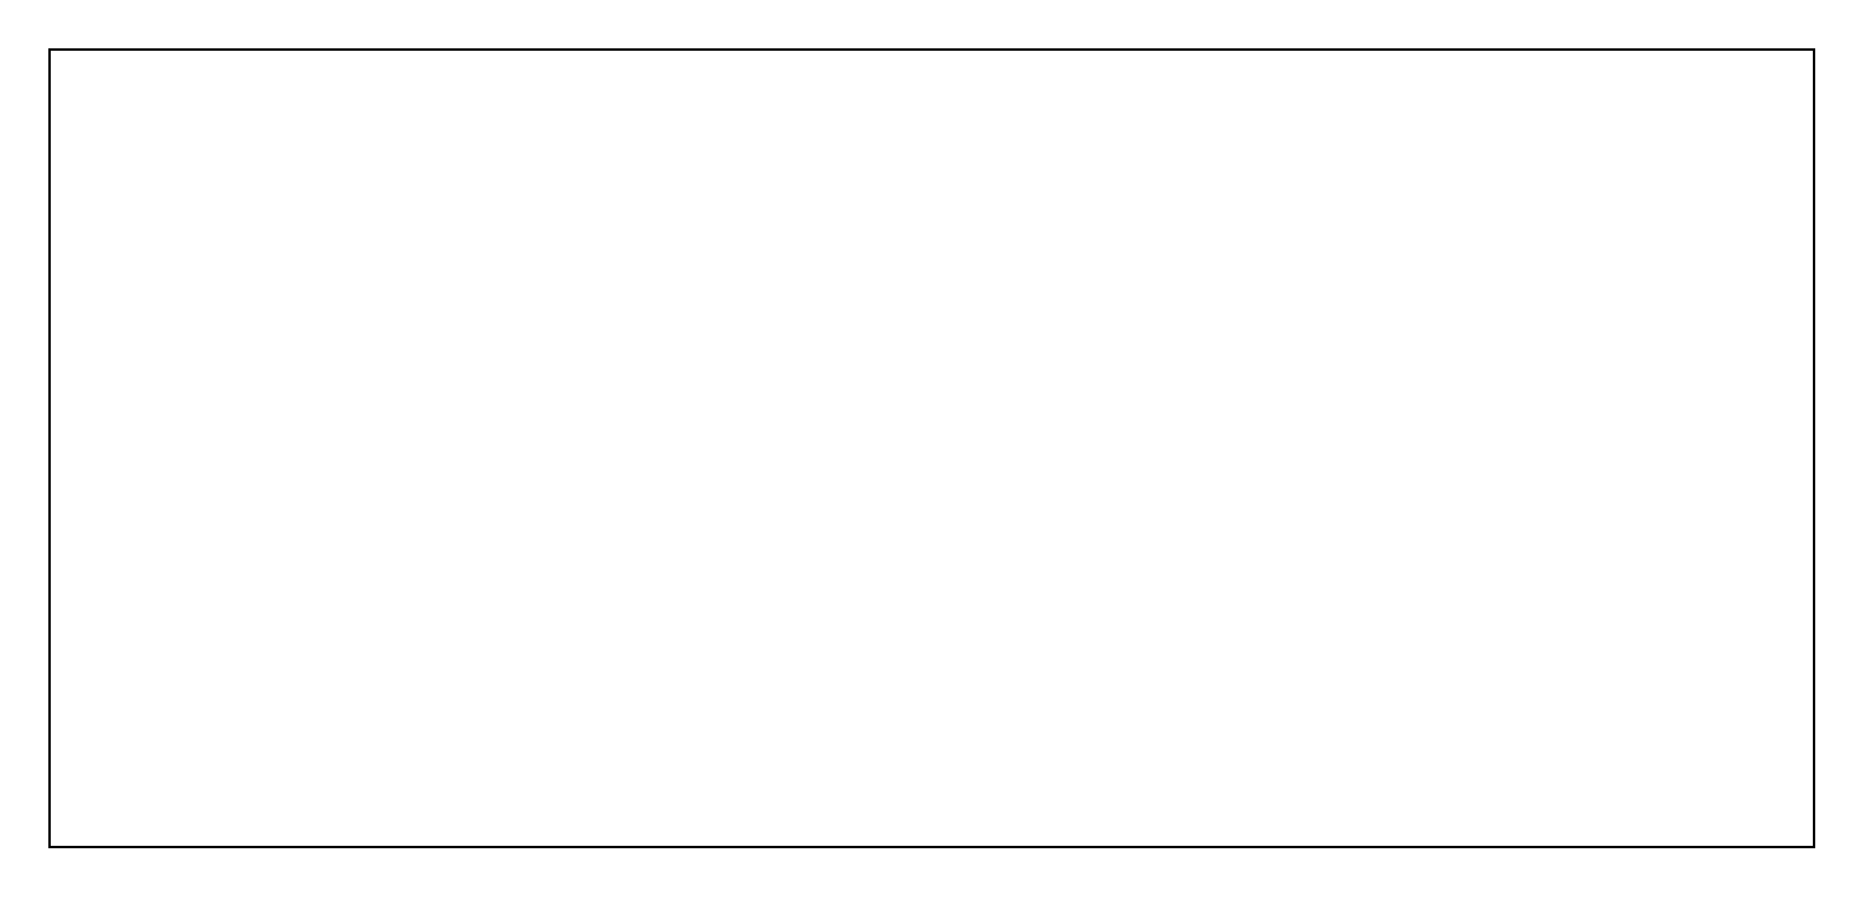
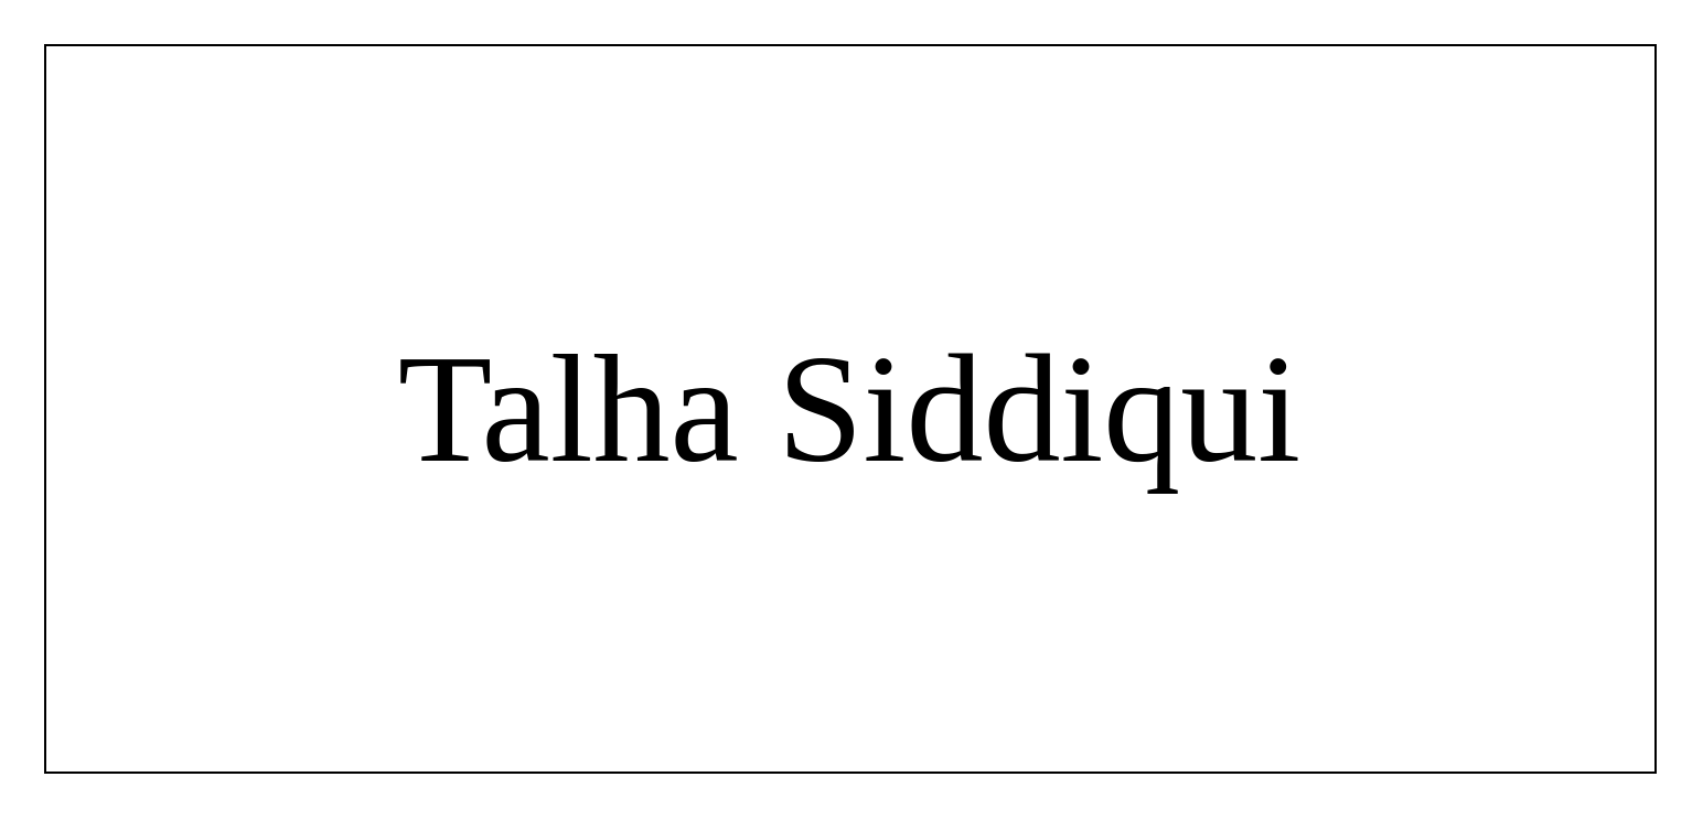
+ <mxCell id="3" value="&lt;font style=&quot;font-size: 70px;&quot; face=&quot;Lucida Handwriting&quot;&gt;Talha Siddiqui&lt;/font&gt;" style="text;html=1;align=center;verticalAlign=middle;whiteSpace=wrap;rounded=0;" vertex="1" parent="1"><mxGeometry x="80" y="135" width="610" height="100" as="geometry" /></mxCell>
